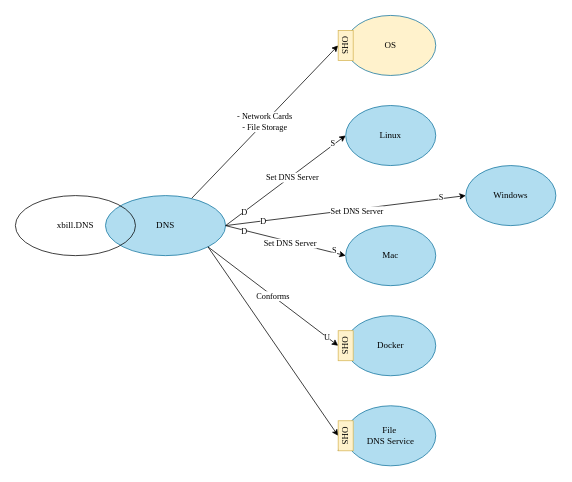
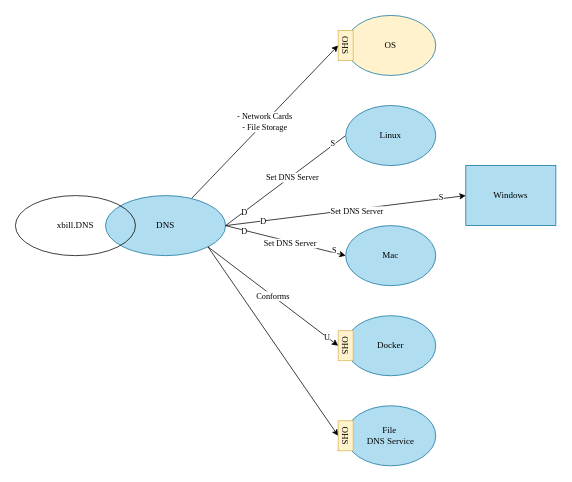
- <mxCell id="4" style="rounded=0;orthogonalLoop=1;jettySize=auto;html=1;entryX=0;entryY=0.5;entryDx=0;entryDy=0;exitX=1;exitY=0.5;exitDx=0;exitDy=0;fontFamily=Ubuntu;" parent="1" source="8" target="18" edge="1"><mxGeometry relative="1" as="geometry" /></mxCell>
+ <mxCell id="4" style="rounded=0;orthogonalLoop=1;jettySize=auto;html=1;entryX=0;entryY=0.5;entryDx=0;entryDy=0;exitX=1;exitY=0.5;exitDx=0;exitDy=0;fontFamily=Ubuntu;endArrow=none;" parent="1" source="8" target="18" edge="1"><mxGeometry relative="1" as="geometry" /></mxCell>
- <mxCell id="20" value="Windows" style="ellipse;whiteSpace=wrap;html=1;fillColor=#b1ddf0;strokeColor=#10739e;fontFamily=Ubuntu;" parent="1" vertex="1"><mxGeometry x="620" y="220" width="120" height="80" as="geometry" /></mxCell>
+ <mxCell id="20" value="Windows" style="whiteSpace=wrap;html=1;fillColor=#b1ddf0;strokeColor=#10739e;fontFamily=Ubuntu;rounded=0;" parent="1" vertex="1"><mxGeometry x="620" y="220" width="120" height="80" as="geometry" /></mxCell>
